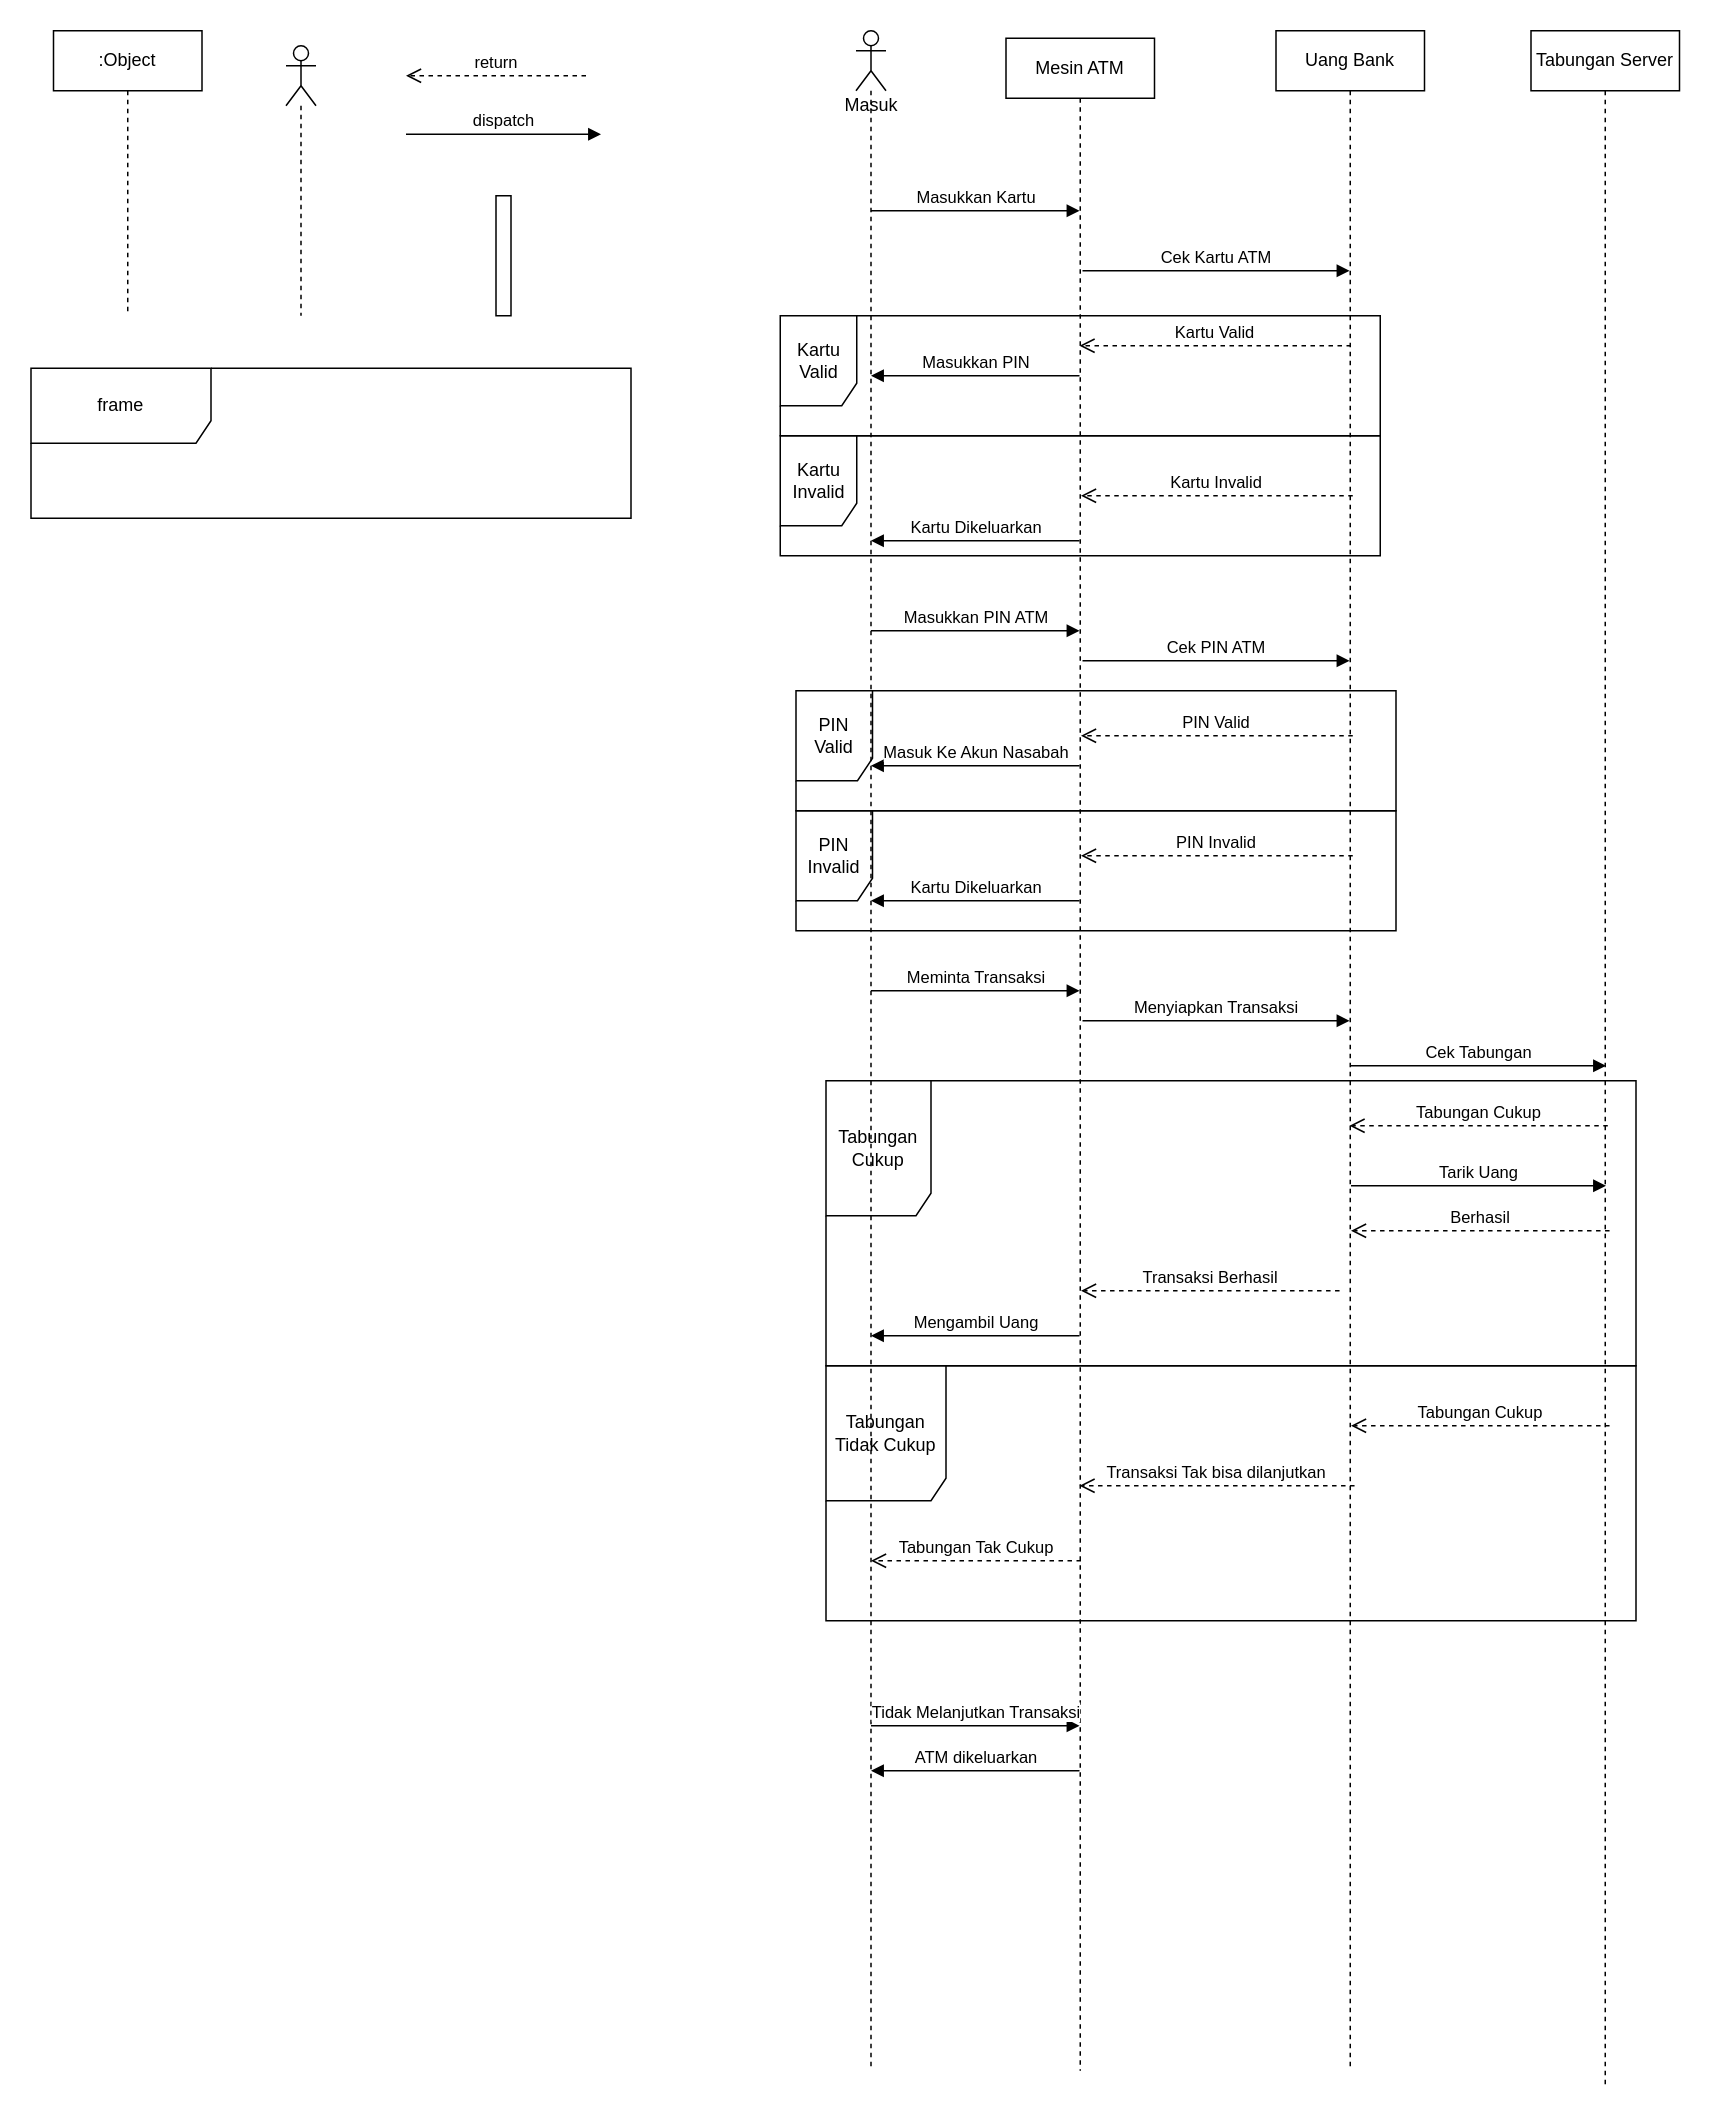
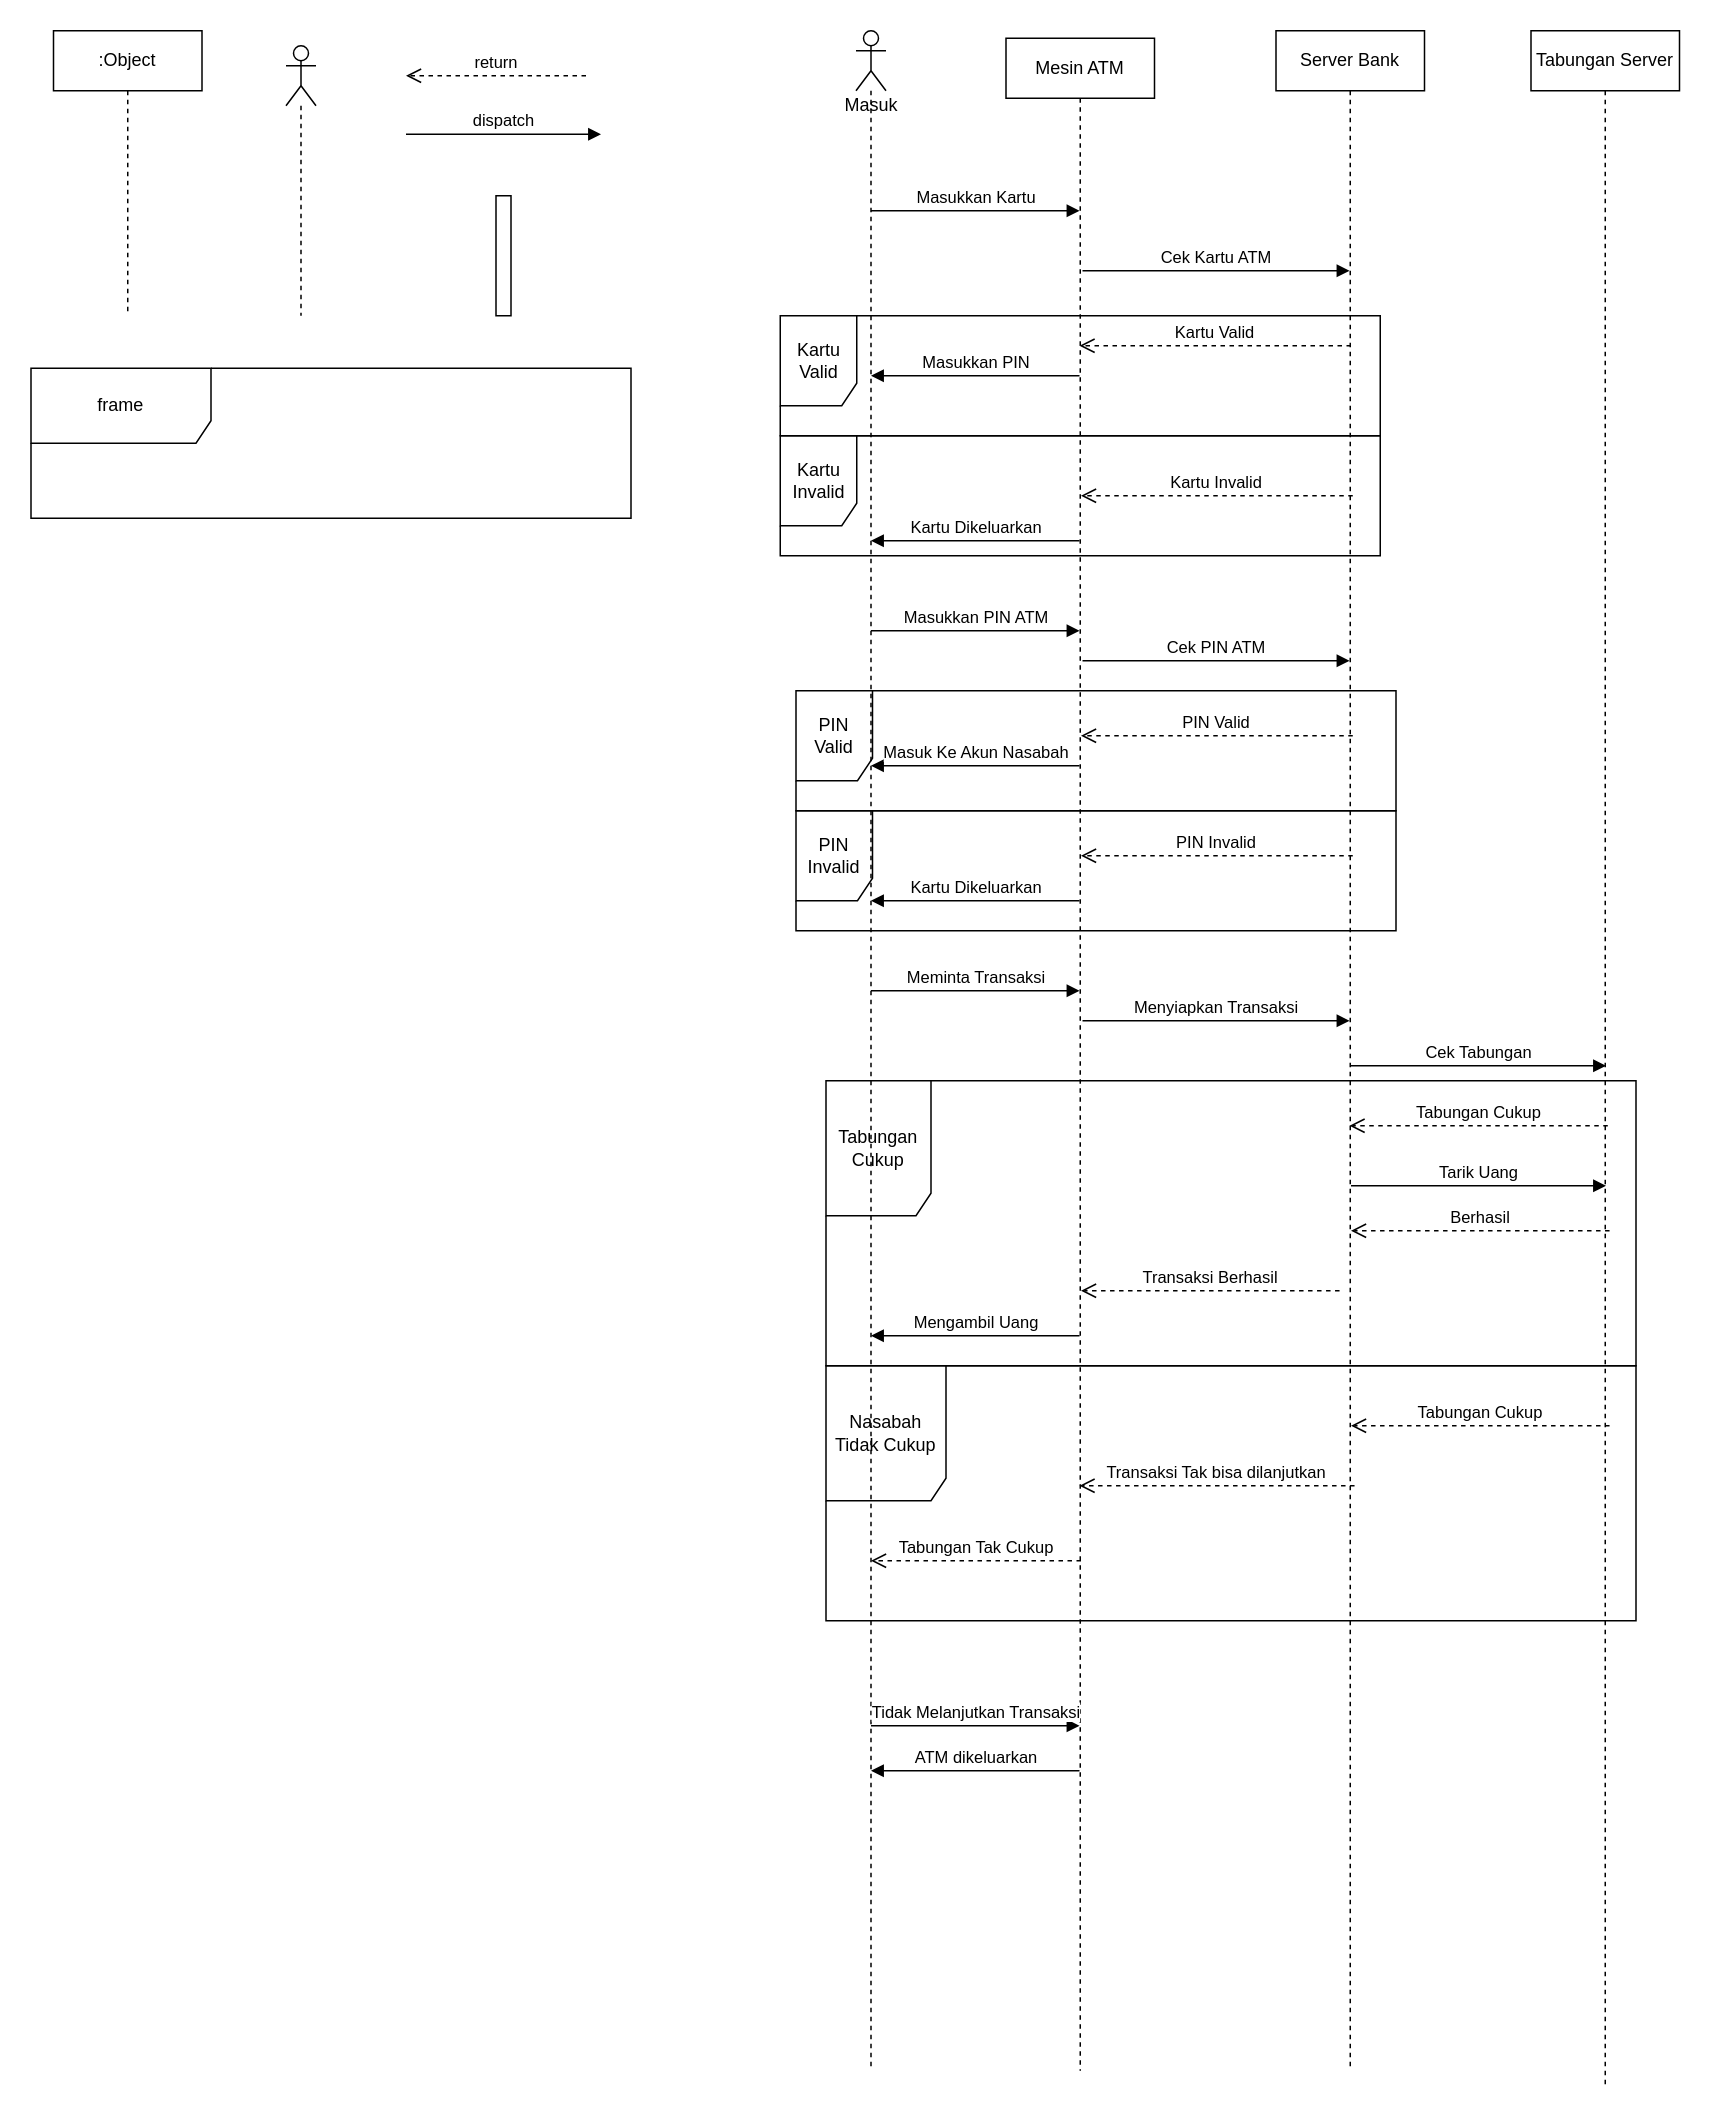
- <mxCell id="17" value="Uang Bank" style="shape=umlLifeline;perimeter=lifelinePerimeter;whiteSpace=wrap;html=1;container=1;collapsible=0;recursiveResize=0;outlineConnect=0;" vertex="1" parent="1"><mxGeometry x="850" y="20" width="99" height="1360" as="geometry" /></mxCell>
+ <mxCell id="17" value="Server Bank" style="shape=umlLifeline;perimeter=lifelinePerimeter;whiteSpace=wrap;html=1;container=1;collapsible=0;recursiveResize=0;outlineConnect=0;" vertex="1" parent="1"><mxGeometry x="850" y="20" width="99" height="1360" as="geometry" /></mxCell>
- <mxCell id="2" value="Tabungan Tidak Cukup" style="shape=umlFrame;whiteSpace=wrap;html=1;width=80;height=90;" vertex="1" parent="1"><mxGeometry x="550" y="910" width="540" height="170" as="geometry" /></mxCell>
+ <mxCell id="2" value="Nasabah Tidak Cukup" style="shape=umlFrame;whiteSpace=wrap;html=1;width=80;height=90;" vertex="1" parent="1"><mxGeometry x="550" y="910" width="540" height="170" as="geometry" /></mxCell>
